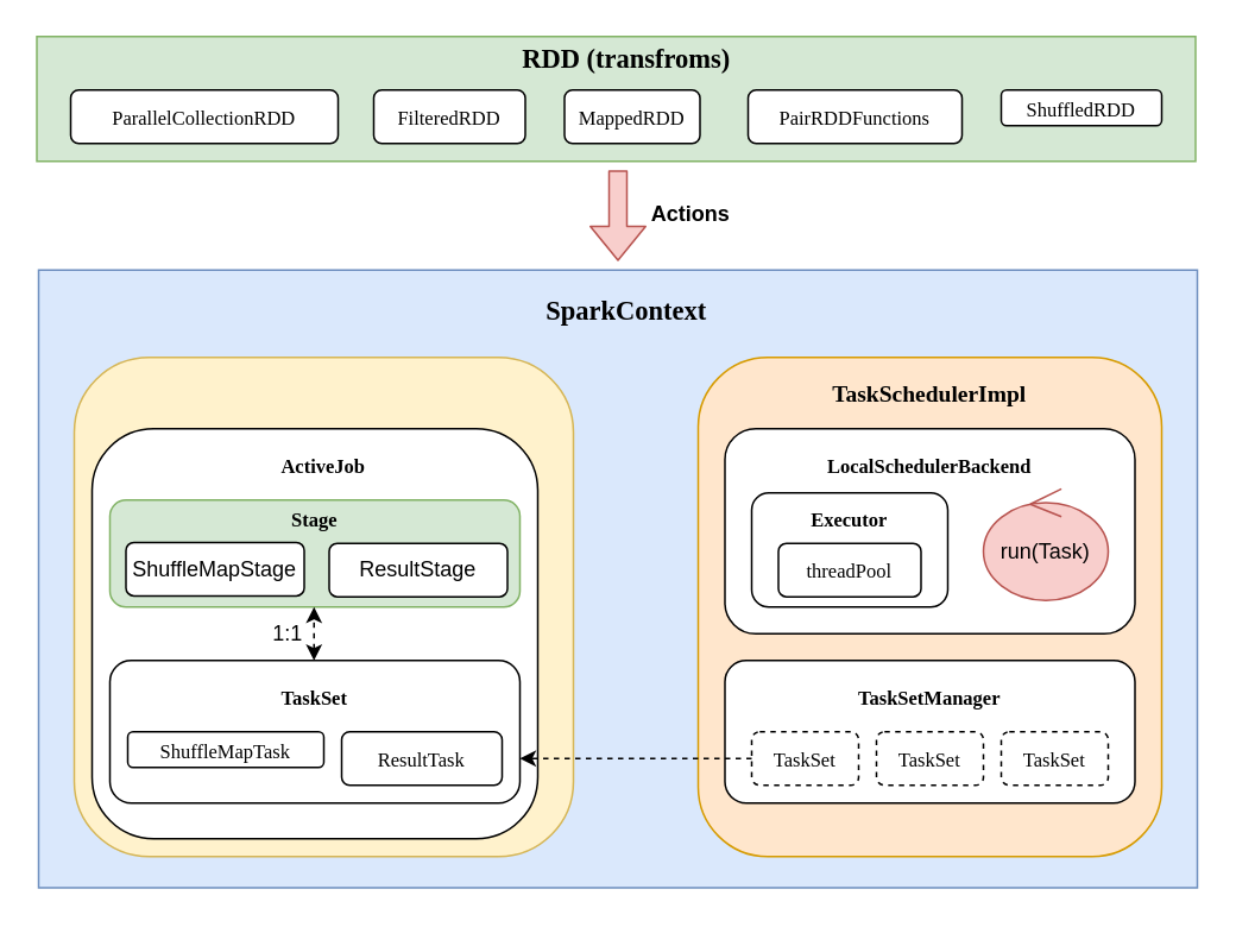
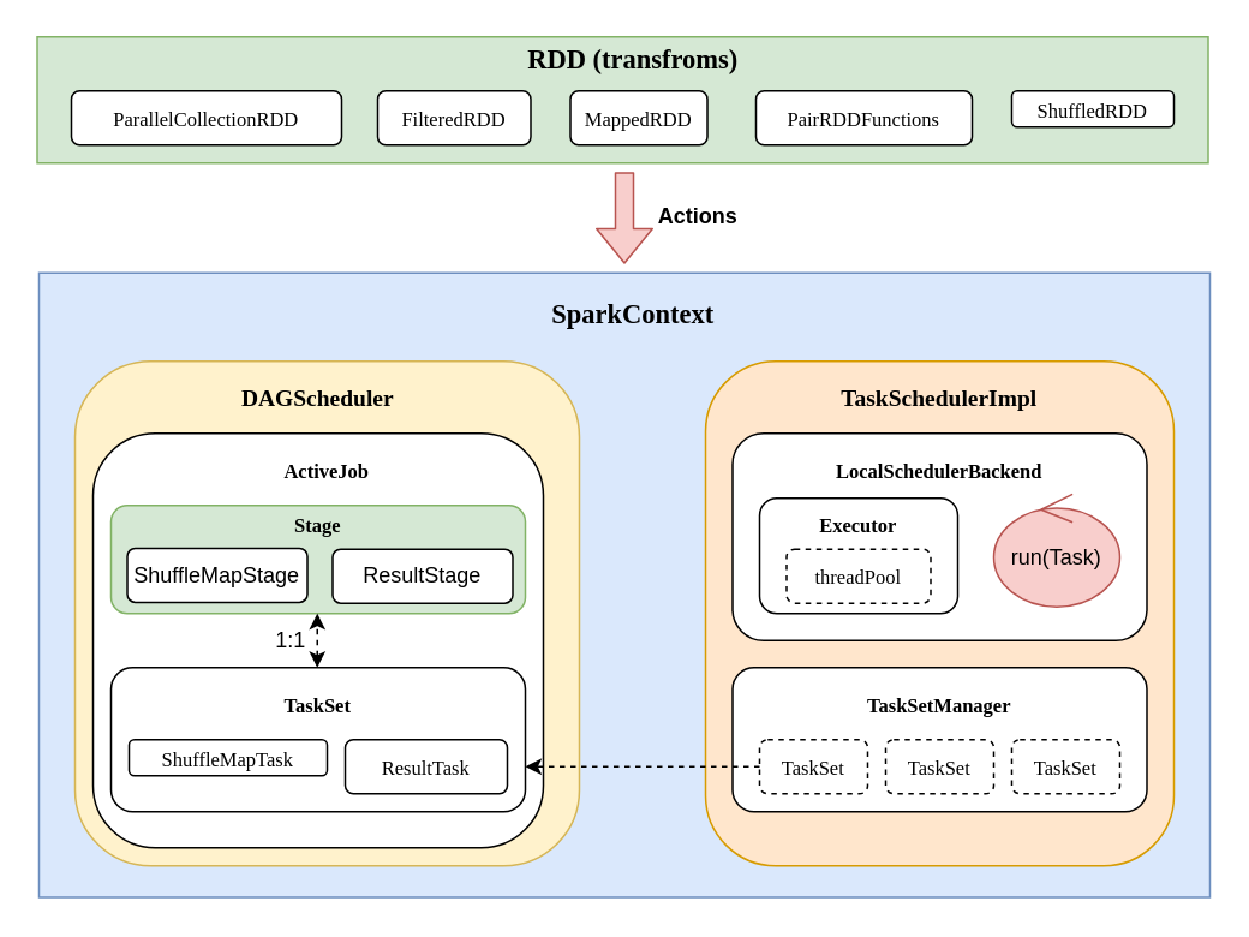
+ <mxCell id="7" value="&lt;p class=&quot;p1&quot; style=&quot;margin: 0px; font-stretch: normal; font-size: 13px; line-height: normal; font-family: menlo;&quot;&gt;&lt;span class=&quot;s1&quot; style=&quot;font-size: 13px;&quot;&gt;DAGScheduler&lt;/span&gt;&lt;/p&gt;" style="text;html=1;strokeColor=none;fillColor=none;align=center;verticalAlign=middle;whiteSpace=wrap;rounded=0;fontStyle=1;fontSize=13;" parent="1" vertex="1"><mxGeometry x="121" y="210" width="110" height="20" as="geometry" /></mxCell>
- <mxCell id="24" value="&lt;p class=&quot;p1&quot; style=&quot;margin: 0px ; font-stretch: normal ; font-size: 11px ; line-height: normal ; font-family: &amp;#34;menlo&amp;#34;&quot;&gt;&lt;span class=&quot;s1&quot;&gt;threadPool&lt;/span&gt;&lt;/p&gt;" style="rounded=1;whiteSpace=wrap;html=1;" parent="1" vertex="1"><mxGeometry x="436" y="304.25" width="80" height="30" as="geometry" /></mxCell>
+ <mxCell id="24" value="&lt;p class=&quot;p1&quot; style=&quot;margin: 0px ; font-stretch: normal ; font-size: 11px ; line-height: normal ; font-family: &amp;#34;menlo&amp;#34;&quot;&gt;&lt;span class=&quot;s1&quot;&gt;threadPool&lt;/span&gt;&lt;/p&gt;" style="rounded=1;whiteSpace=wrap;html=1;dashed=1;" parent="1" vertex="1"><mxGeometry x="436" y="304.25" width="80" height="30" as="geometry" /></mxCell>
